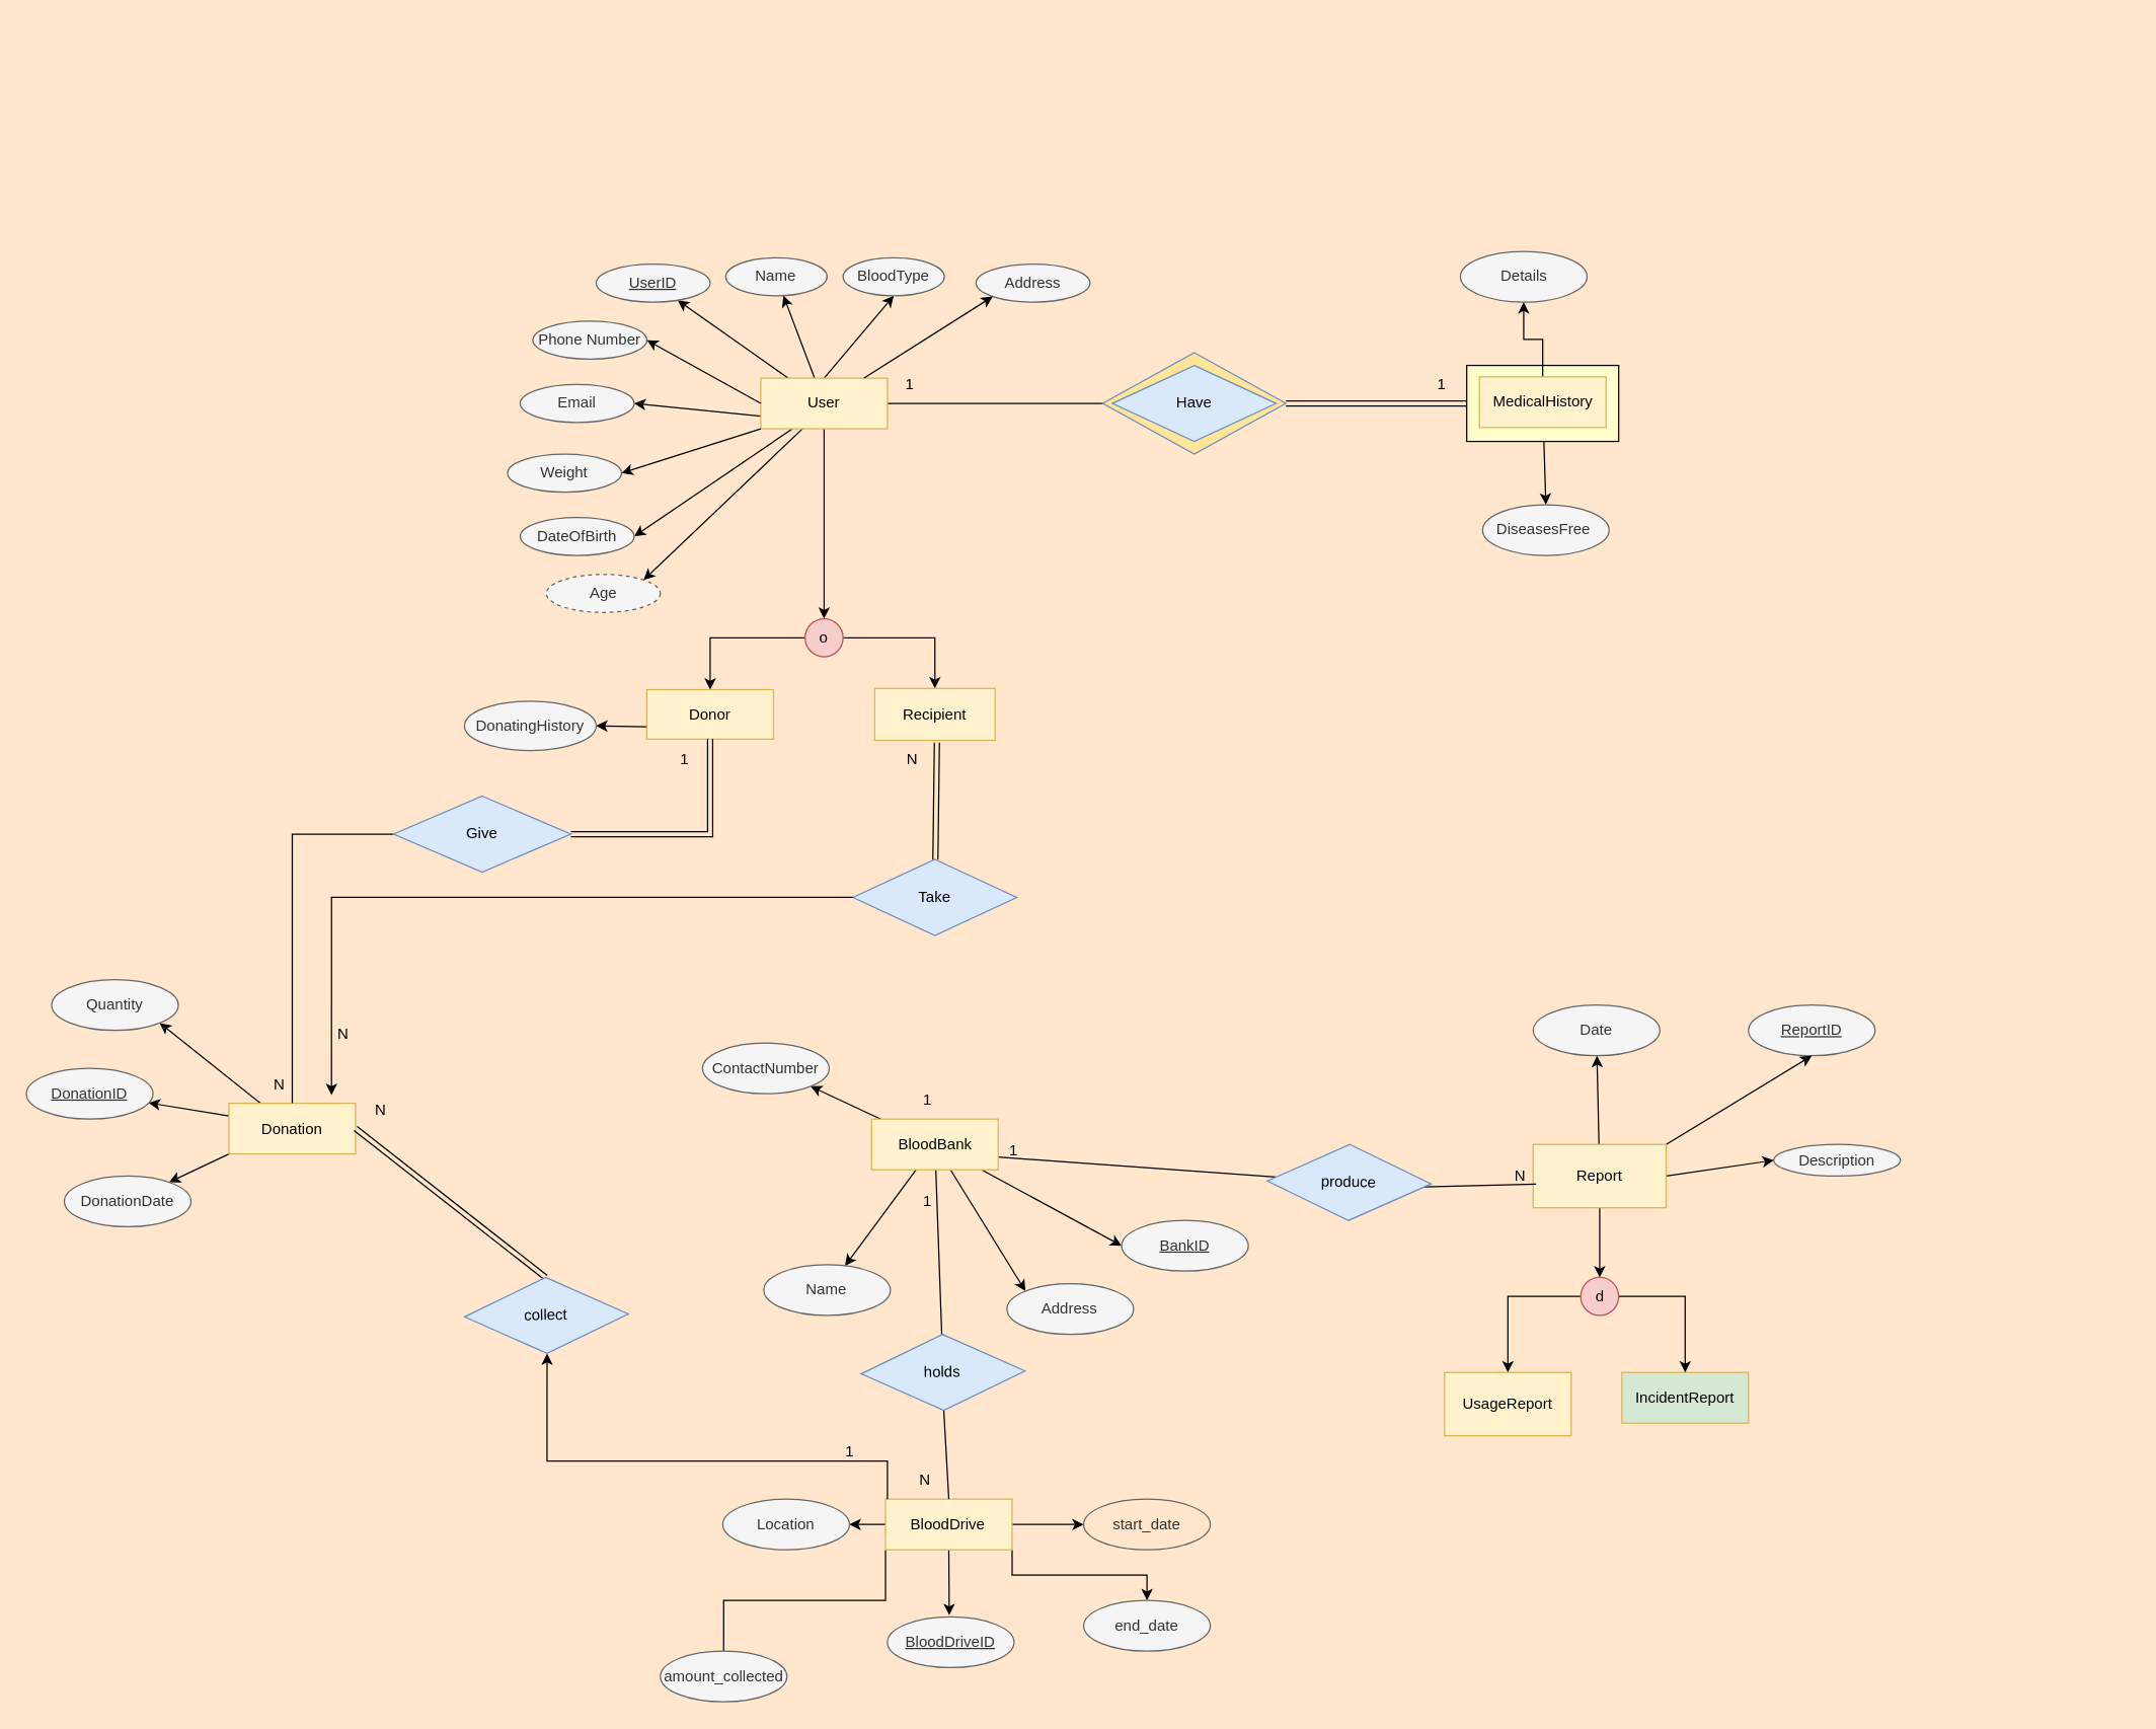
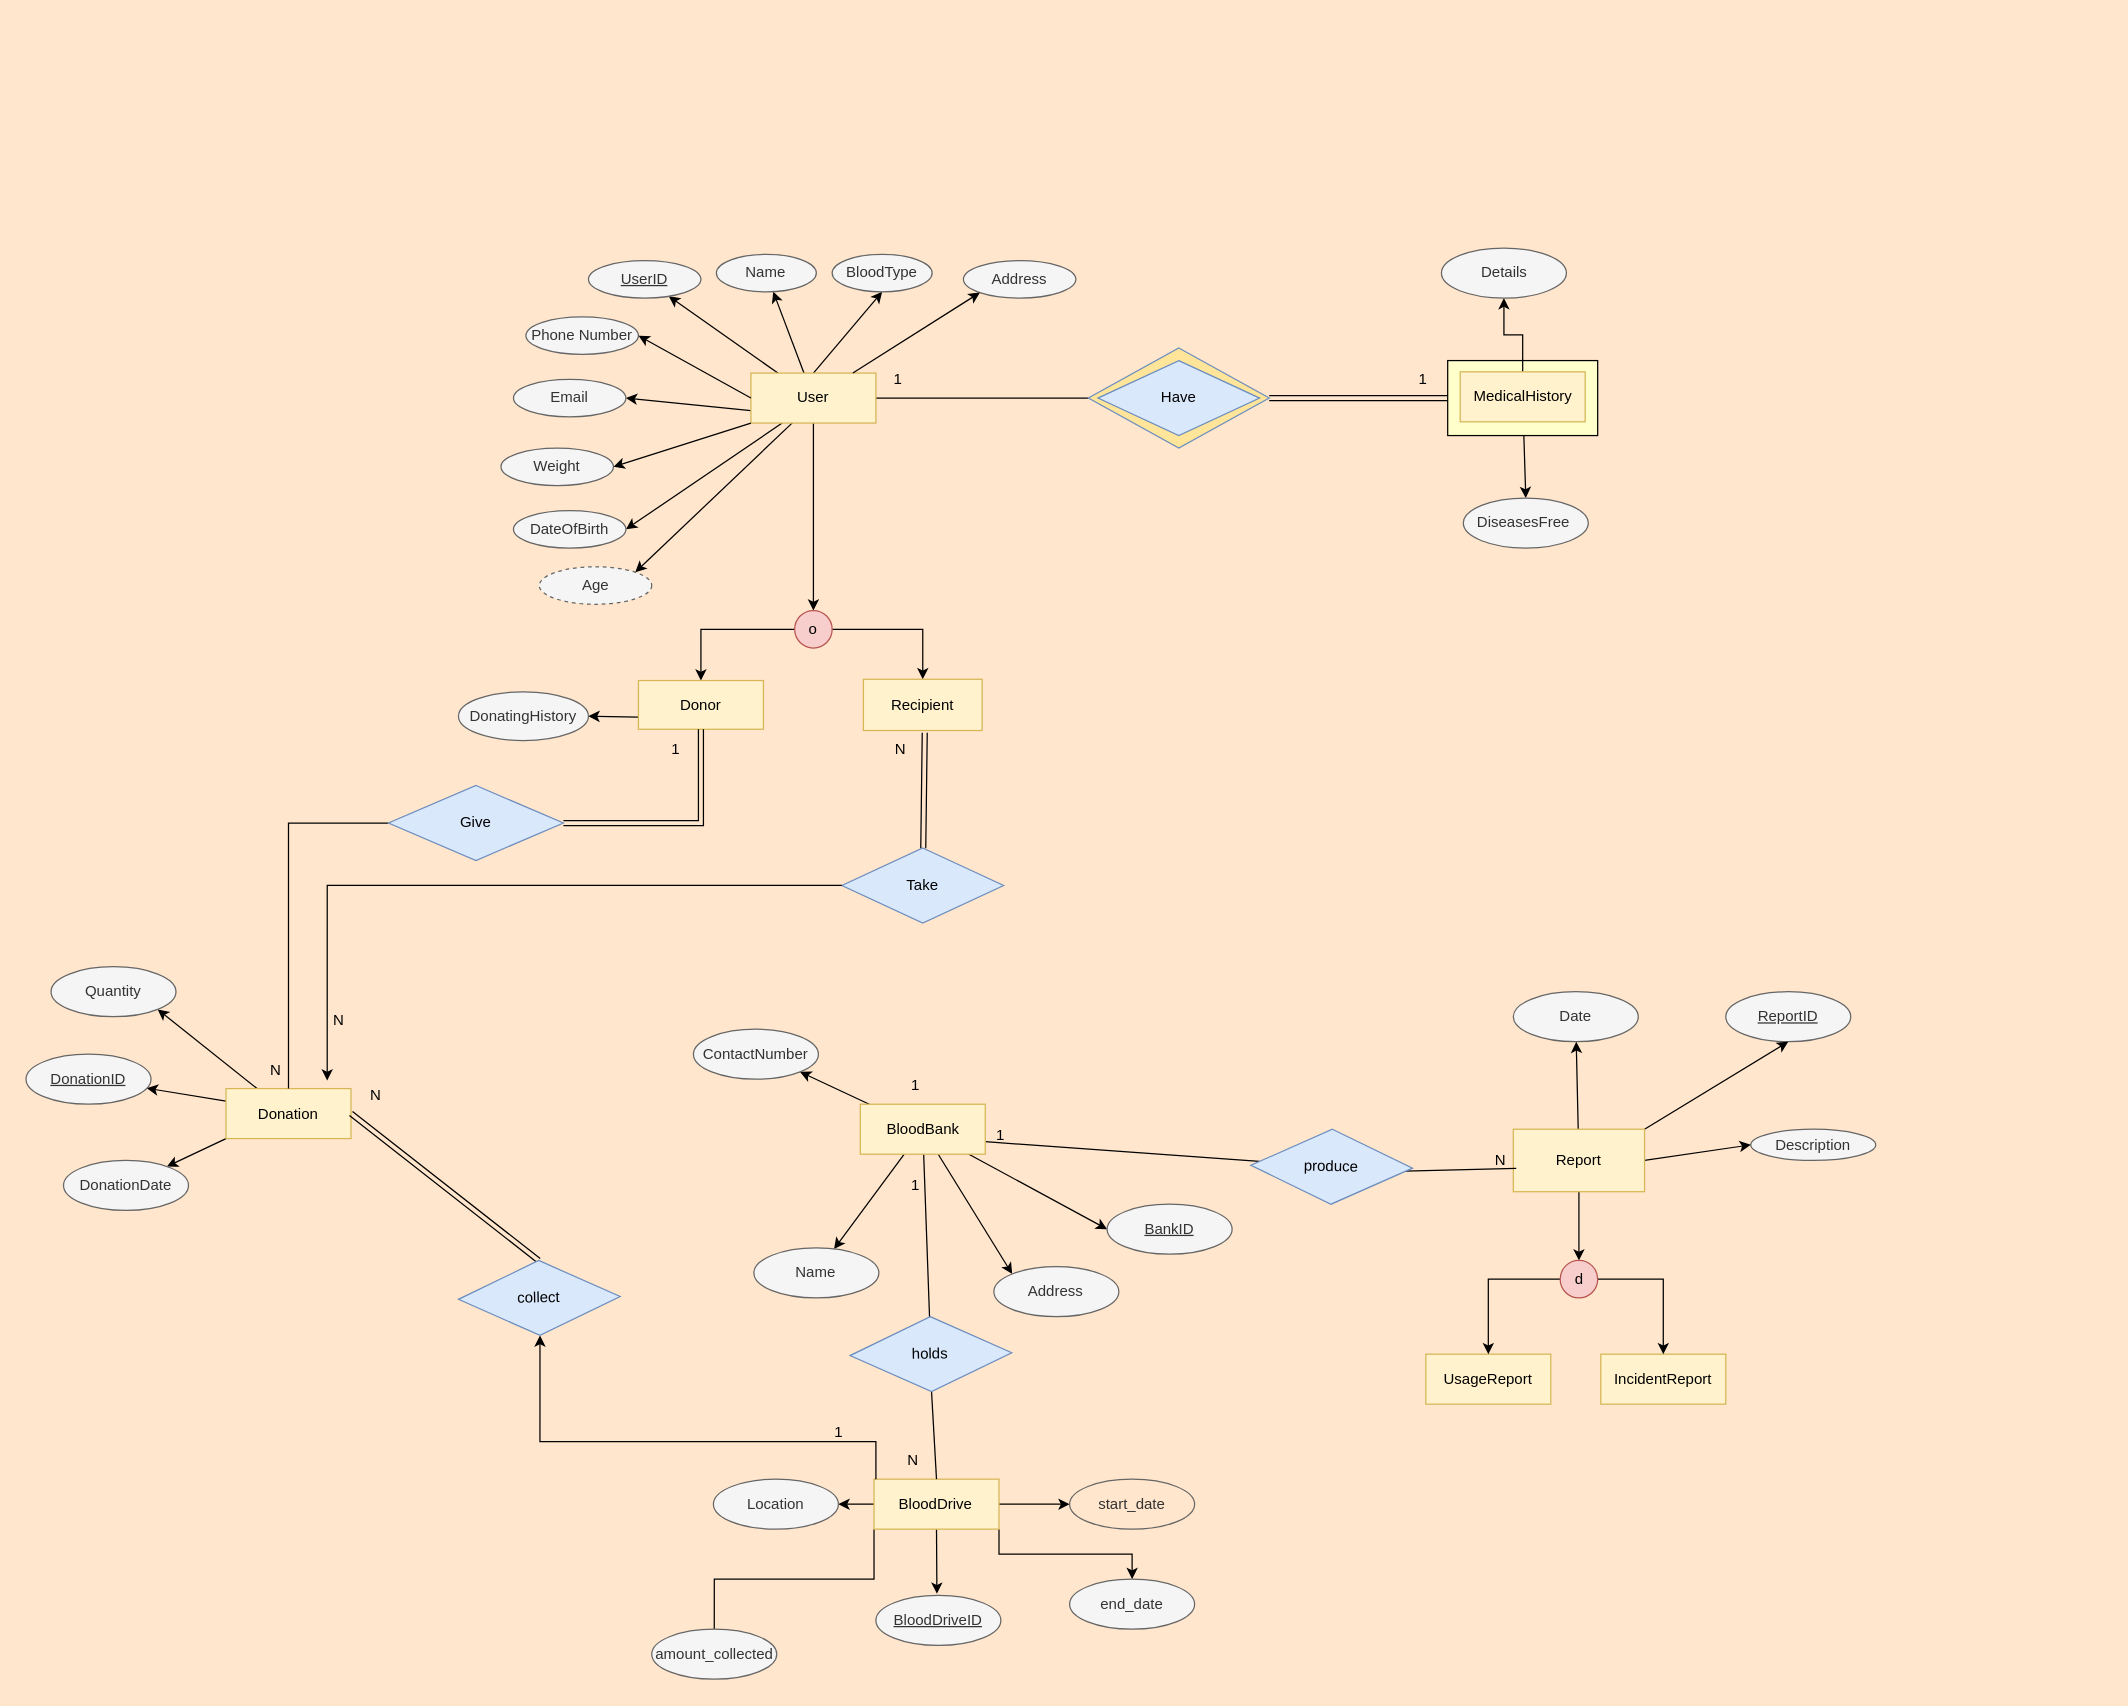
- <mxCell id="24" value="IncidentReport" style="whiteSpace=wrap;html=1;align=center;fillColor=#d5e8d4;strokeColor=#d6b656;" parent="1" vertex="1"><mxGeometry x="1280" y="1083" width="100" height="40" as="geometry" /></mxCell>
+ <mxCell id="24" value="IncidentReport" style="whiteSpace=wrap;html=1;align=center;fillColor=#fff2cc;strokeColor=#d6b656;" parent="1" vertex="1"><mxGeometry x="1280" y="1083" width="100" height="40" as="geometry" /></mxCell>
- <mxCell id="27" value="UsageReport" style="whiteSpace=wrap;html=1;align=center;fillColor=#fff2cc;strokeColor=#d6b656;" parent="1" vertex="1"><mxGeometry x="1140" y="1083" width="100" height="50" as="geometry" /></mxCell>
+ <mxCell id="27" value="UsageReport" style="whiteSpace=wrap;html=1;align=center;fillColor=#fff2cc;strokeColor=#d6b656;" parent="1" vertex="1"><mxGeometry x="1140" y="1083" width="100" height="40" as="geometry" /></mxCell>
